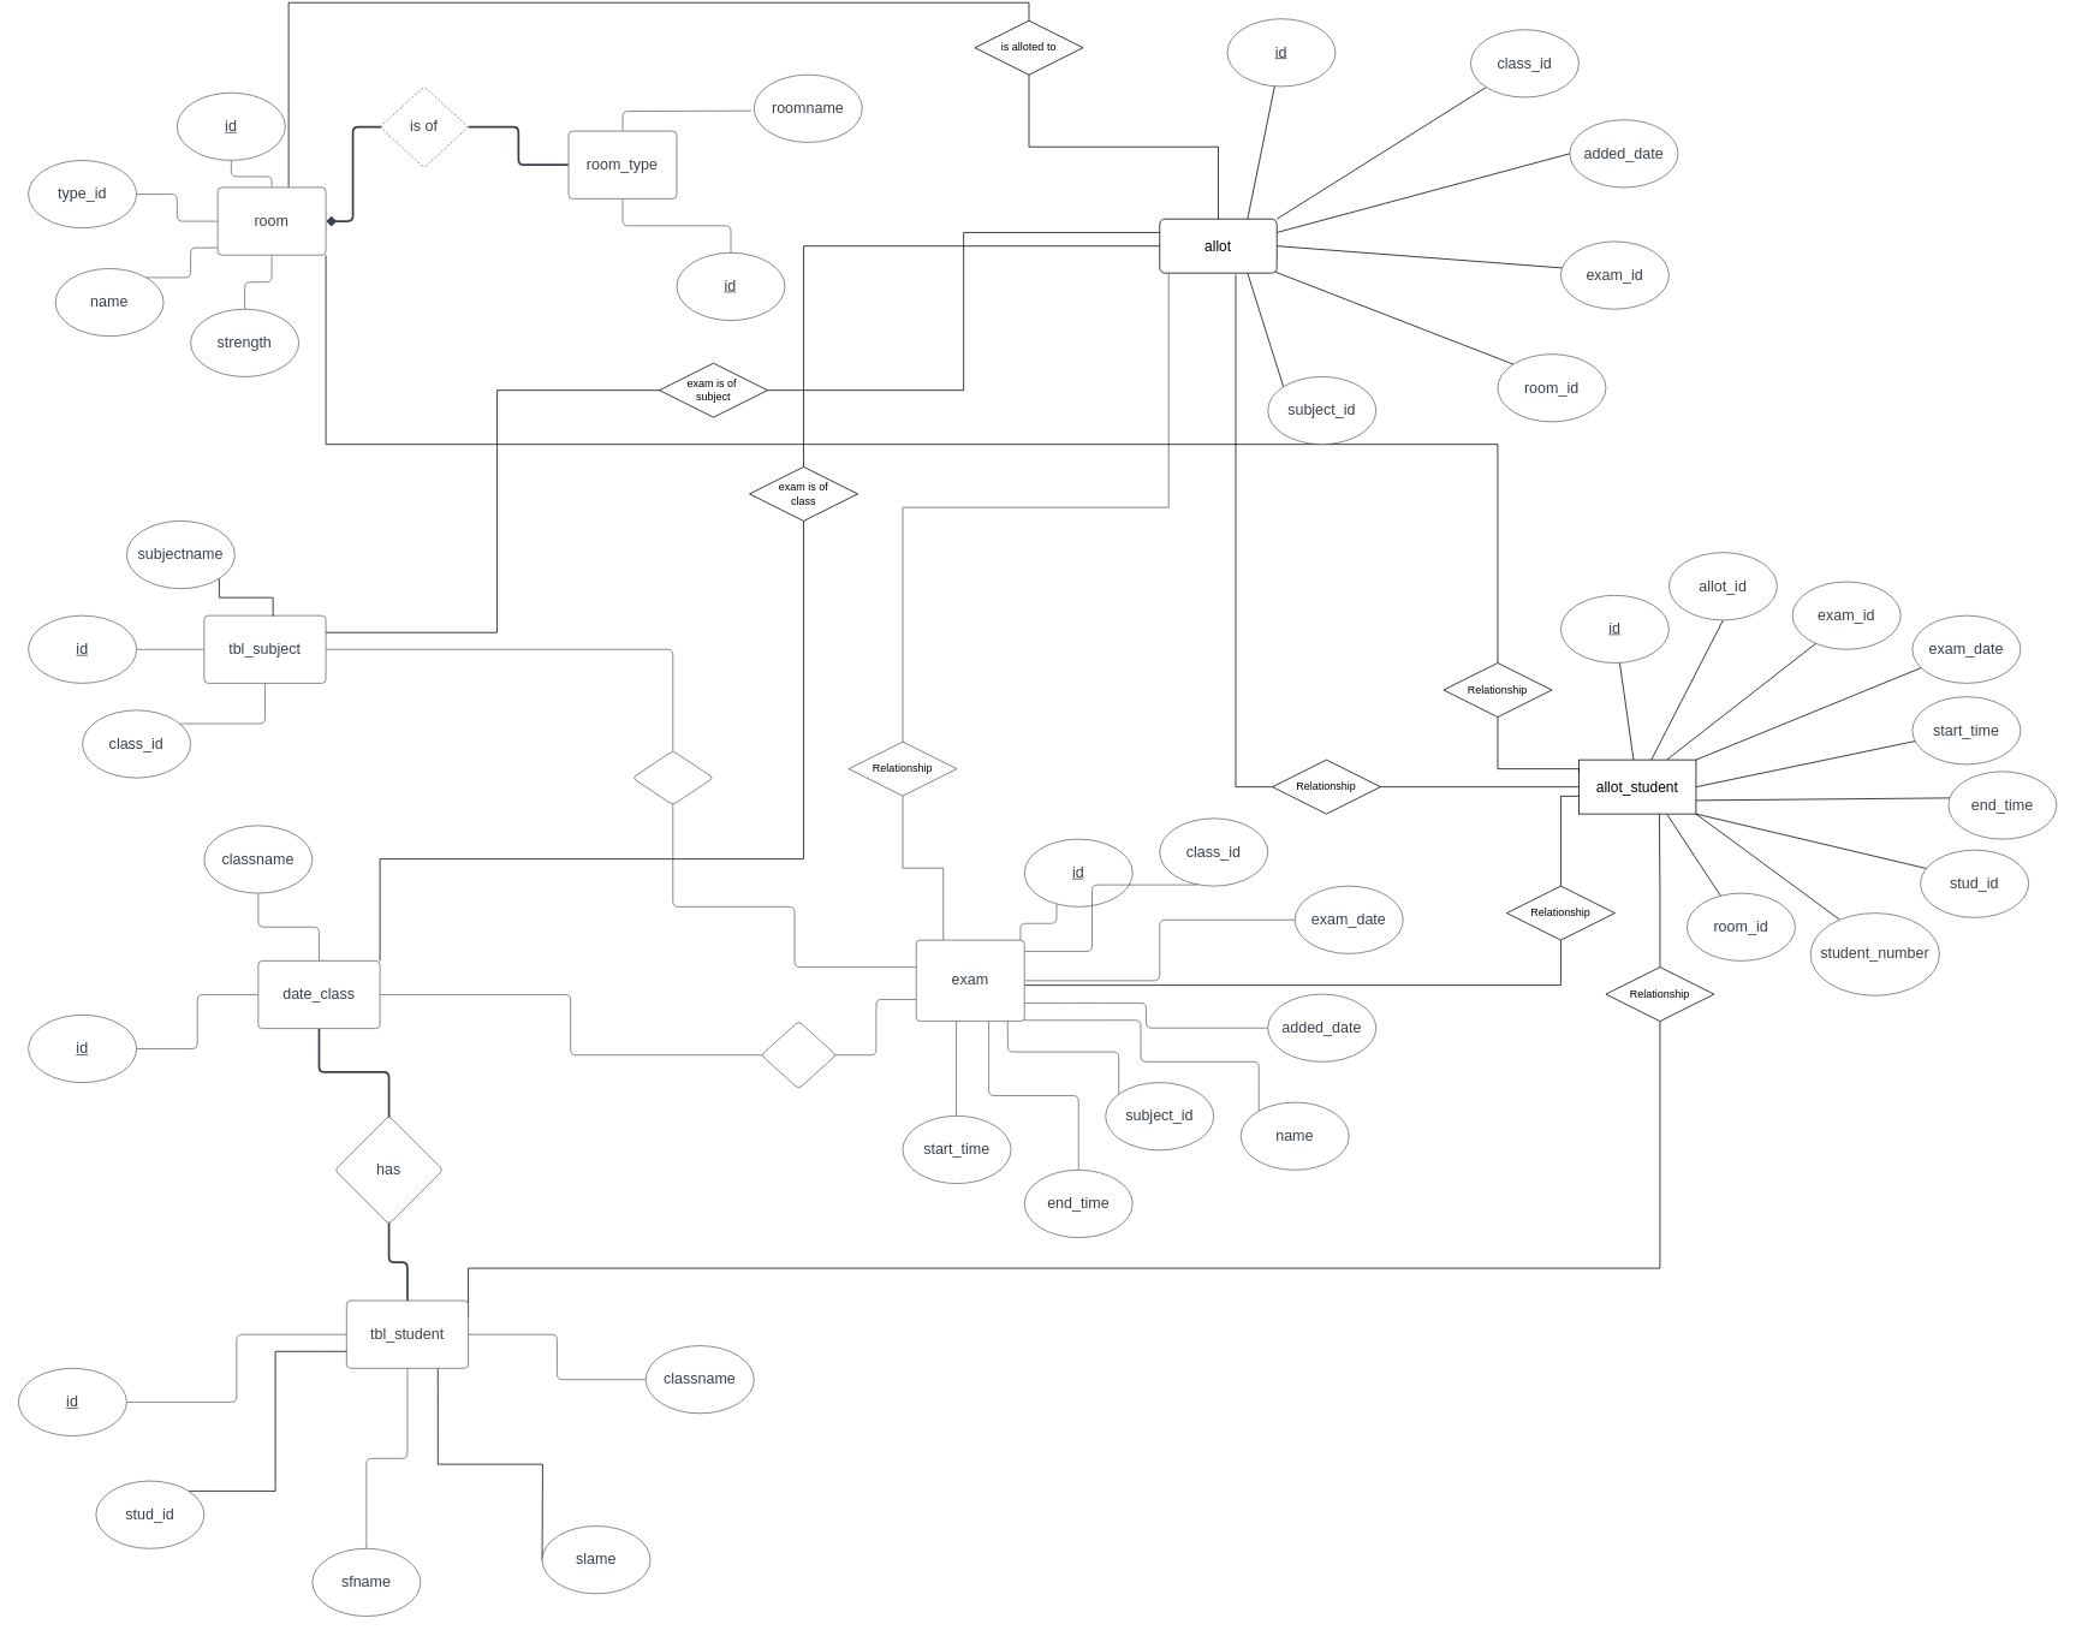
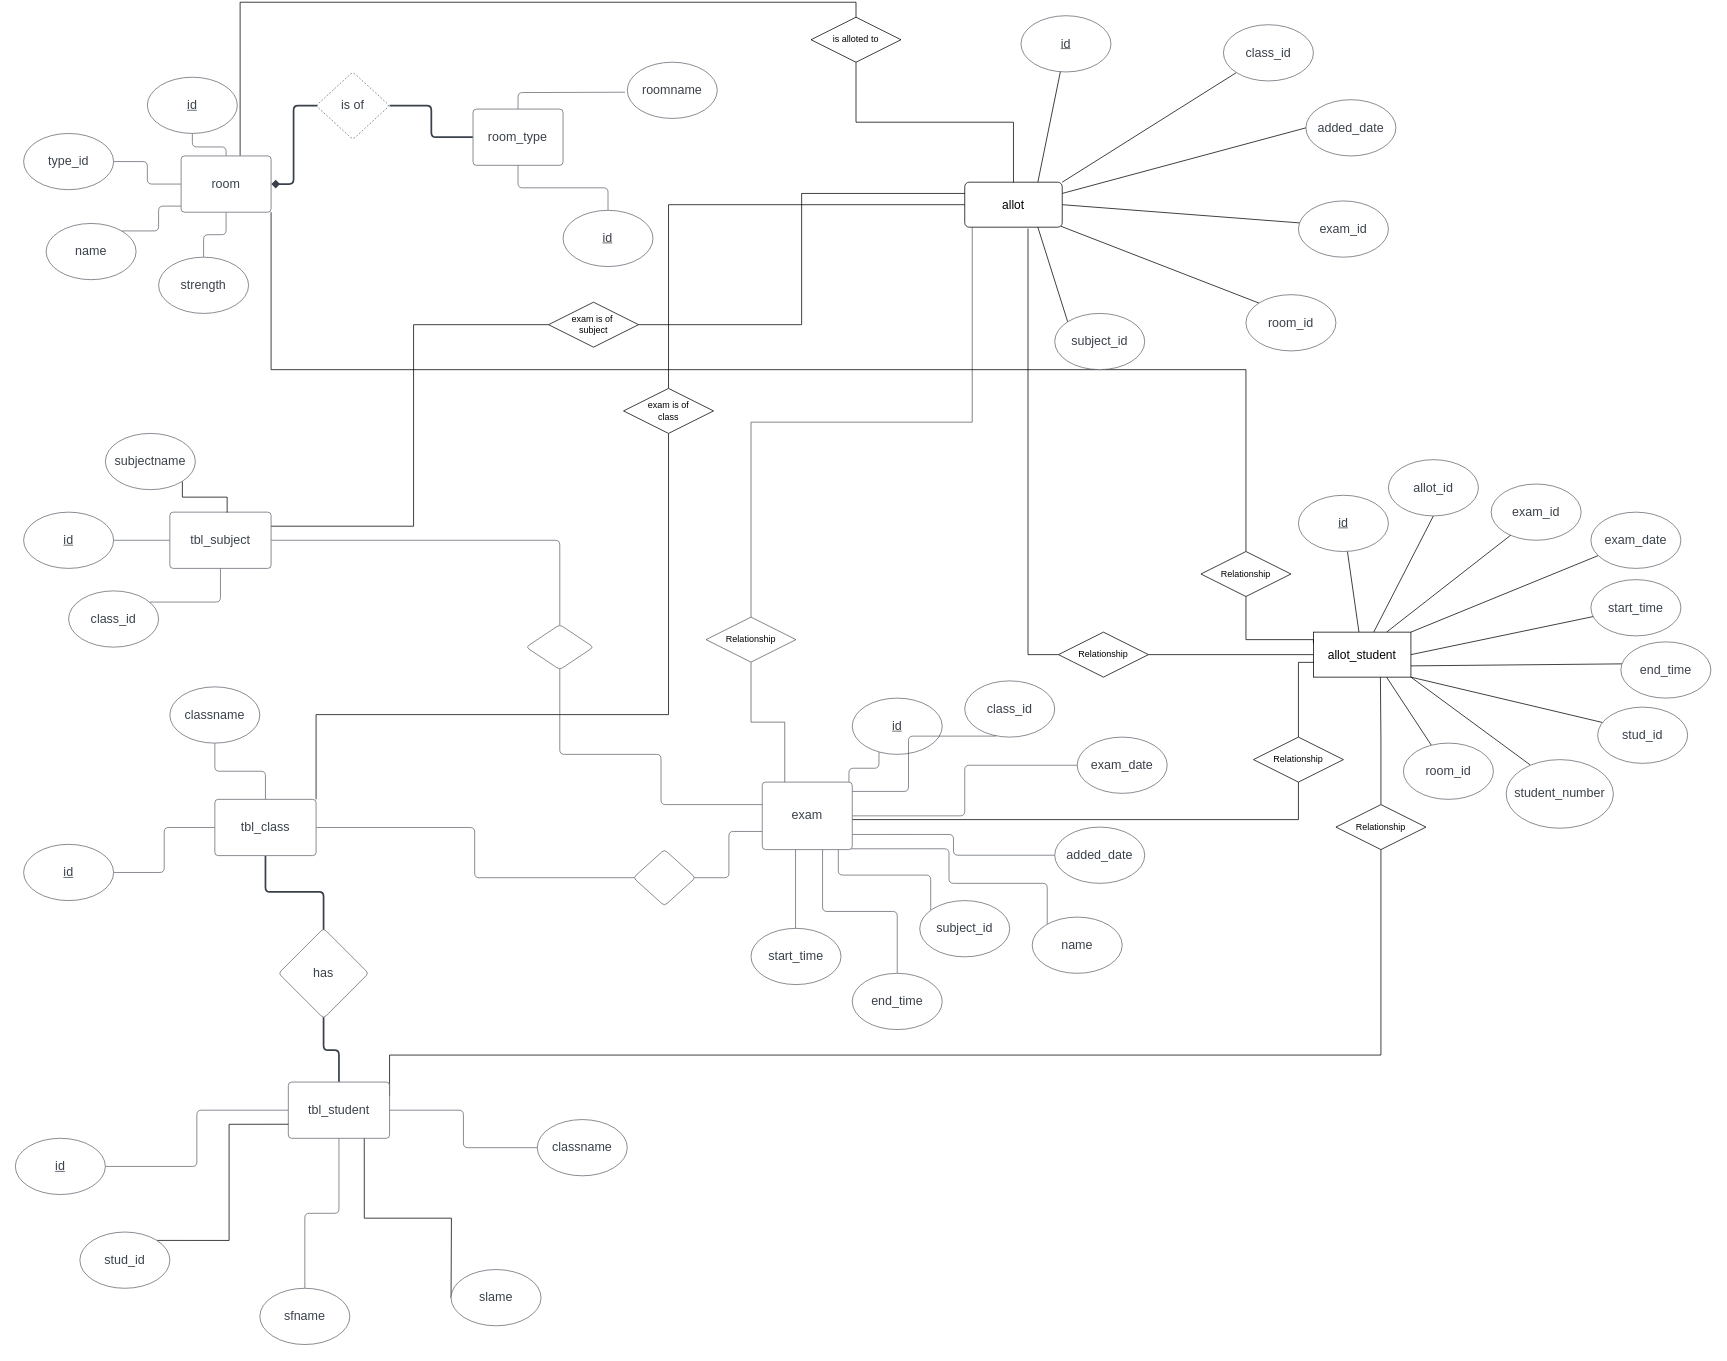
- <mxCell id="12" value="date_class" style="html=1;overflow=block;blockSpacing=1;whiteSpace=wrap;fontSize=16.7;fontColor=#3a414a;spacing=3.8;strokeColor=#3a414a;strokeOpacity=100;rounded=1;absoluteArcSize=1;arcSize=9;strokeWidth=0.8;lucidId=RJFQfC4jgAzn;" vertex="1" parent="1"><mxGeometry x="286" y="1065" width="135" height="75" as="geometry" /></mxCell>
+ <mxCell id="12" value="tbl_class" style="html=1;overflow=block;blockSpacing=1;whiteSpace=wrap;fontSize=16.7;fontColor=#3a414a;spacing=3.8;strokeColor=#3a414a;strokeOpacity=100;rounded=1;absoluteArcSize=1;arcSize=9;strokeWidth=0.8;lucidId=RJFQfC4jgAzn;" vertex="1" parent="1"><mxGeometry x="286" y="1065" width="135" height="75" as="geometry" /></mxCell>
